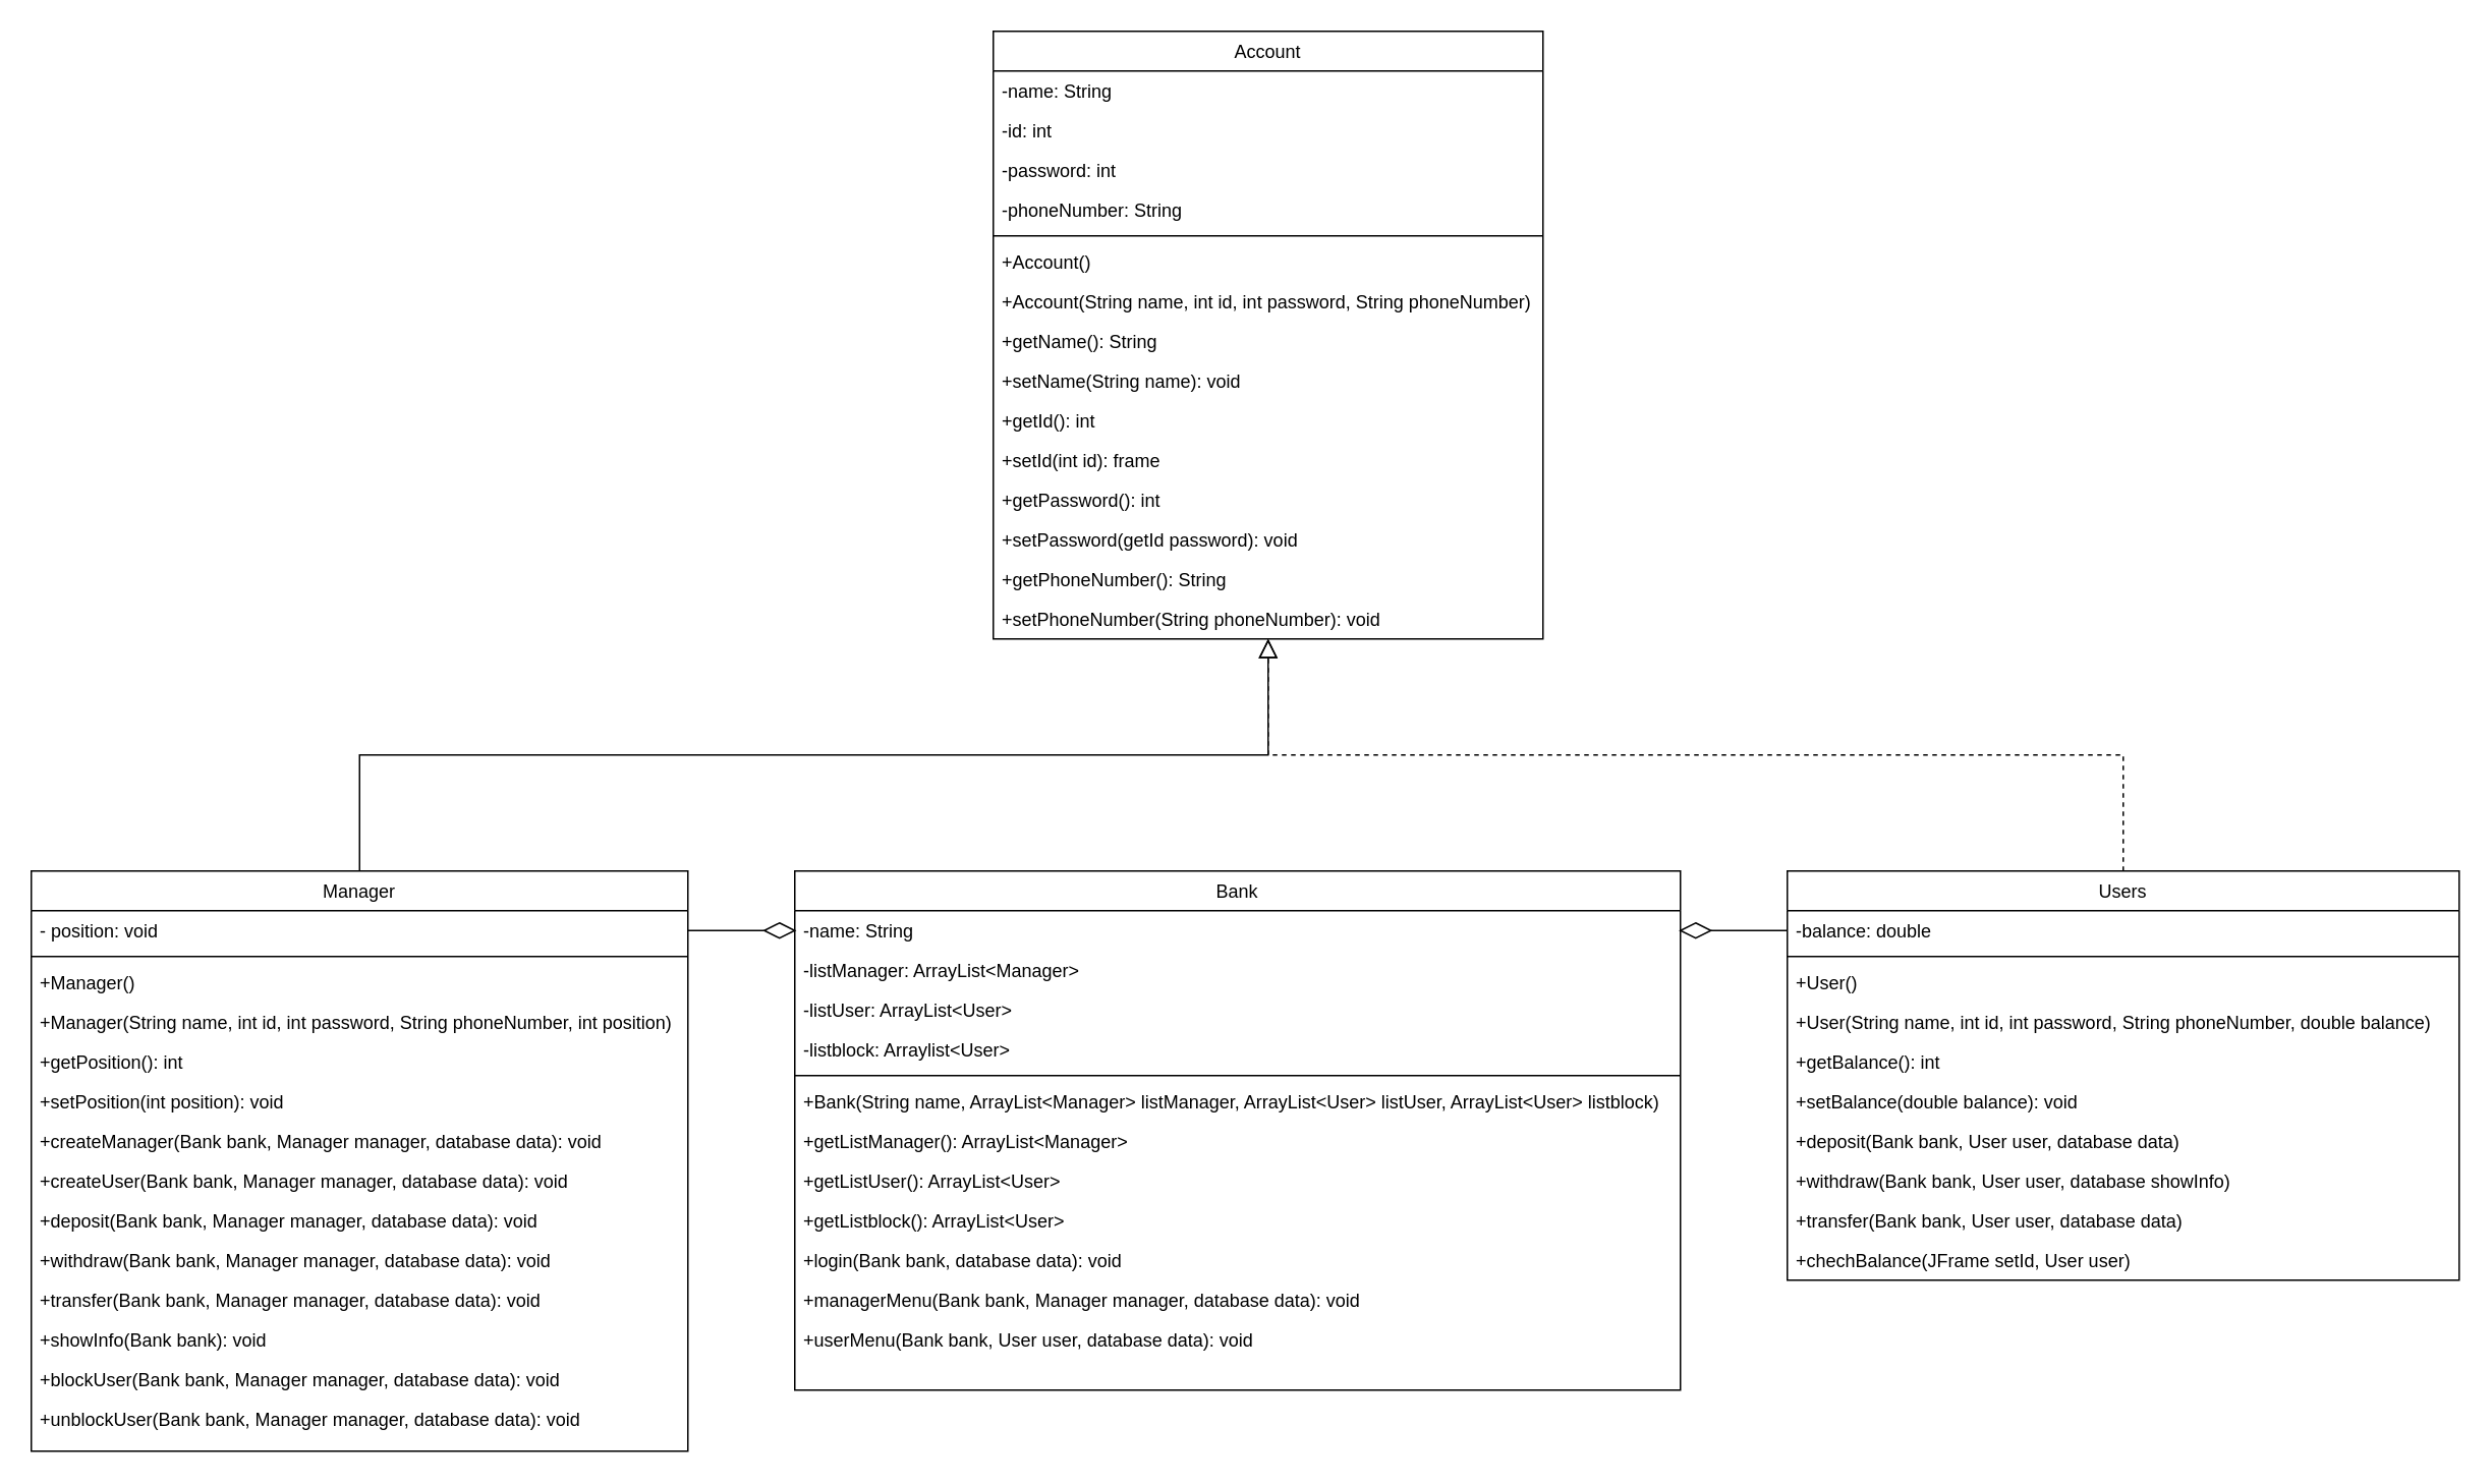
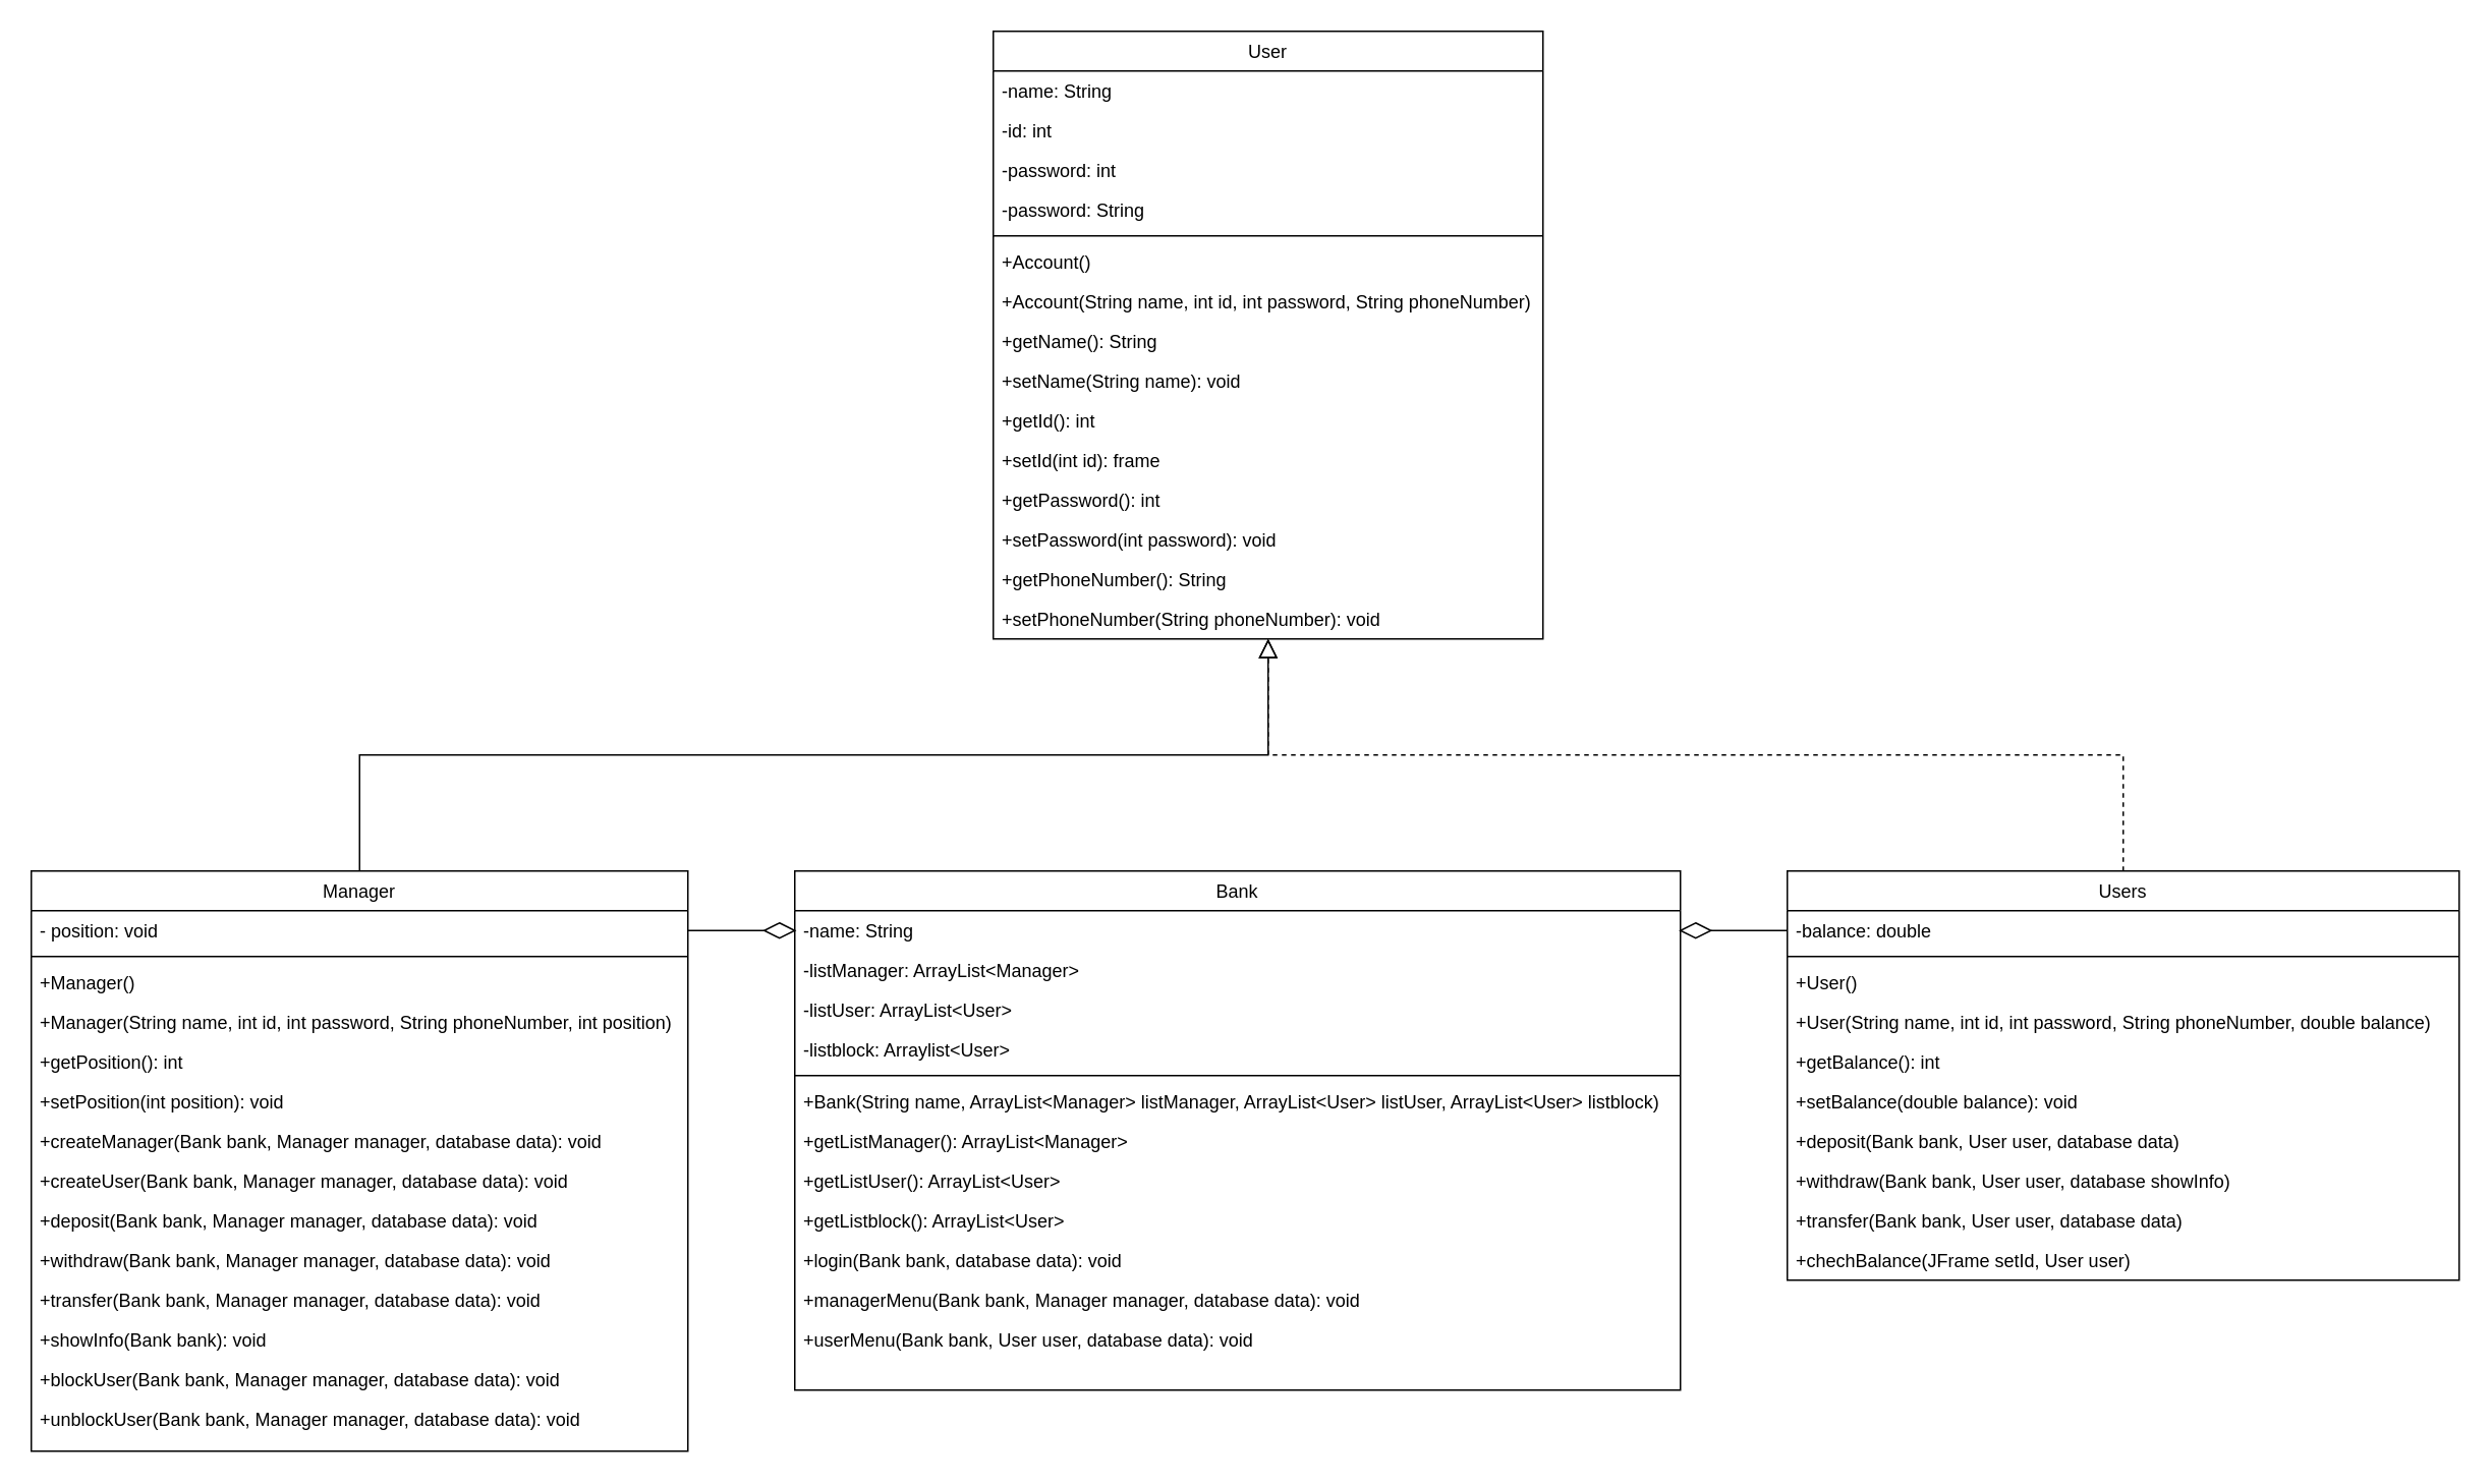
- <mxCell id="13" value="Account" style="swimlane;fontStyle=0;align=center;verticalAlign=top;childLayout=stackLayout;horizontal=1;startSize=26;horizontalStack=0;resizeParent=1;resizeLast=0;collapsible=1;marginBottom=0;rounded=0;shadow=0;strokeWidth=1;" parent="1" vertex="1"><mxGeometry x="650" y="20" width="360" height="398" as="geometry"><mxRectangle x="120" y="360" width="160" height="26" as="alternateBounds" /></mxGeometry></mxCell>
+ <mxCell id="13" value="User" style="swimlane;fontStyle=0;align=center;verticalAlign=top;childLayout=stackLayout;horizontal=1;startSize=26;horizontalStack=0;resizeParent=1;resizeLast=0;collapsible=1;marginBottom=0;rounded=0;shadow=0;strokeWidth=1;" parent="1" vertex="1"><mxGeometry x="650" y="20" width="360" height="398" as="geometry"><mxRectangle x="120" y="360" width="160" height="26" as="alternateBounds" /></mxGeometry></mxCell>
- <mxCell id="17" value="-phoneNumber: String" style="text;align=left;verticalAlign=top;spacingLeft=4;spacingRight=4;overflow=hidden;rotatable=0;points=[[0,0.5],[1,0.5]];portConstraint=eastwest;" parent="13" vertex="1"><mxGeometry y="104" width="360" height="26" as="geometry" /></mxCell>
+ <mxCell id="17" value="-password: String" style="text;align=left;verticalAlign=top;spacingLeft=4;spacingRight=4;overflow=hidden;rotatable=0;points=[[0,0.5],[1,0.5]];portConstraint=eastwest;" parent="13" vertex="1"><mxGeometry y="104" width="360" height="26" as="geometry" /></mxCell>
- <mxCell id="26" value="+setPassword(getId password): void" style="text;align=left;verticalAlign=top;spacingLeft=4;spacingRight=4;overflow=hidden;rotatable=0;points=[[0,0.5],[1,0.5]];portConstraint=eastwest;" parent="13" vertex="1"><mxGeometry y="320" width="360" height="26" as="geometry" /></mxCell>
+ <mxCell id="26" value="+setPassword(int password): void" style="text;align=left;verticalAlign=top;spacingLeft=4;spacingRight=4;overflow=hidden;rotatable=0;points=[[0,0.5],[1,0.5]];portConstraint=eastwest;" parent="13" vertex="1"><mxGeometry y="320" width="360" height="26" as="geometry" /></mxCell>
